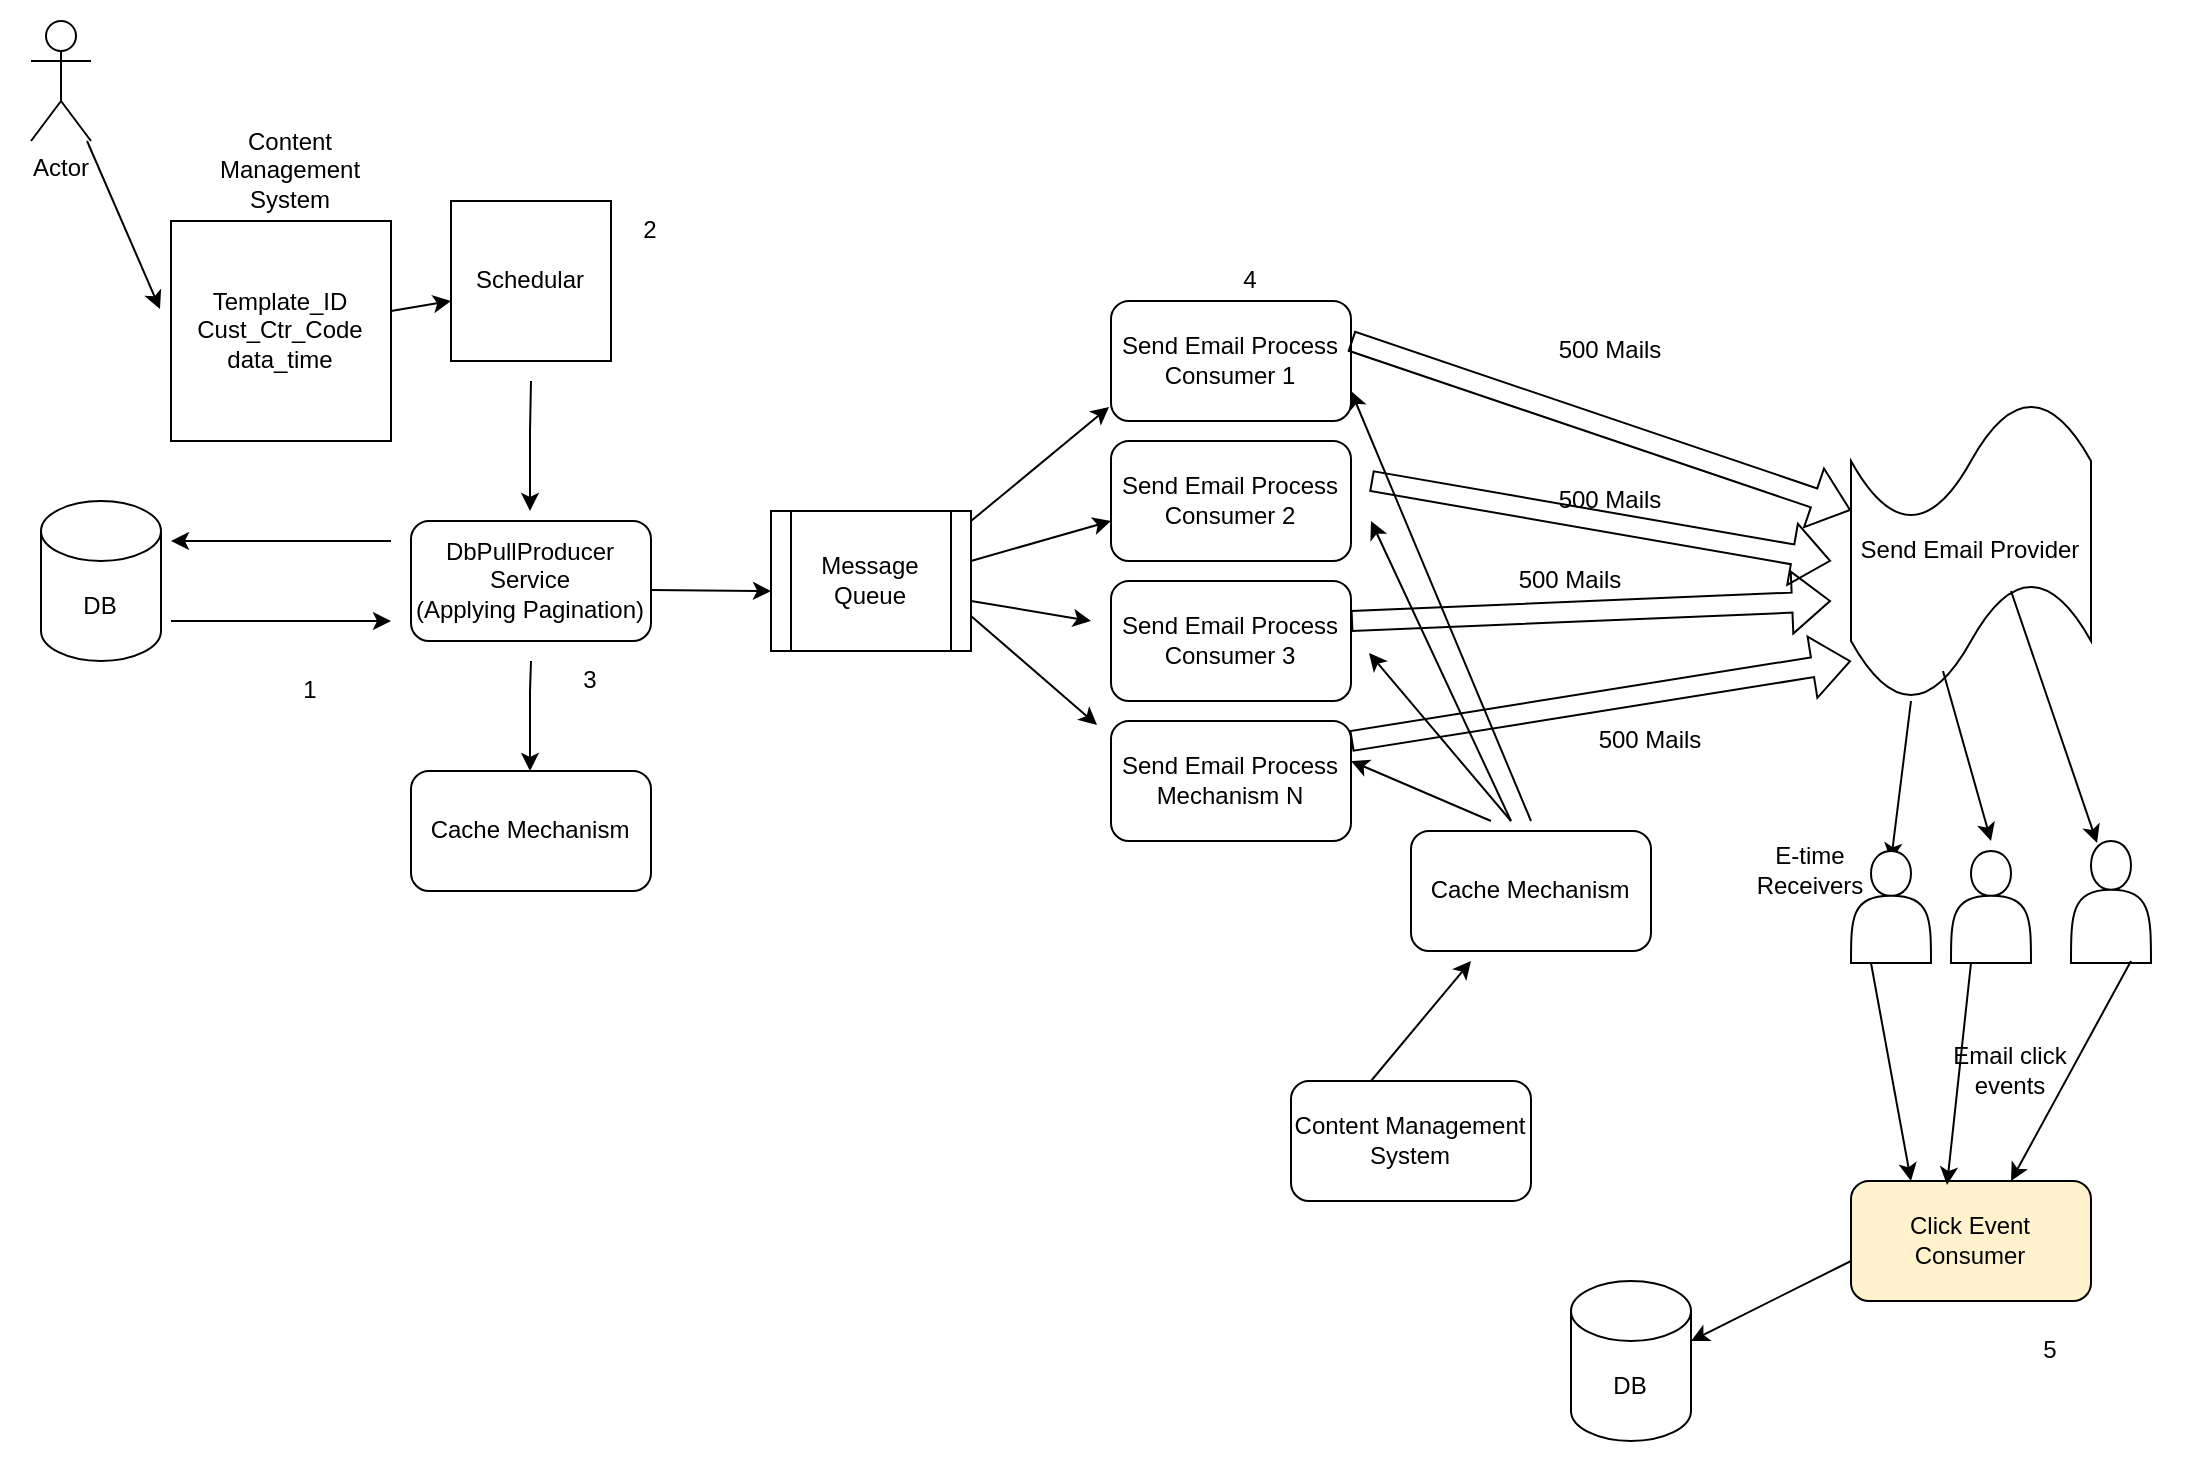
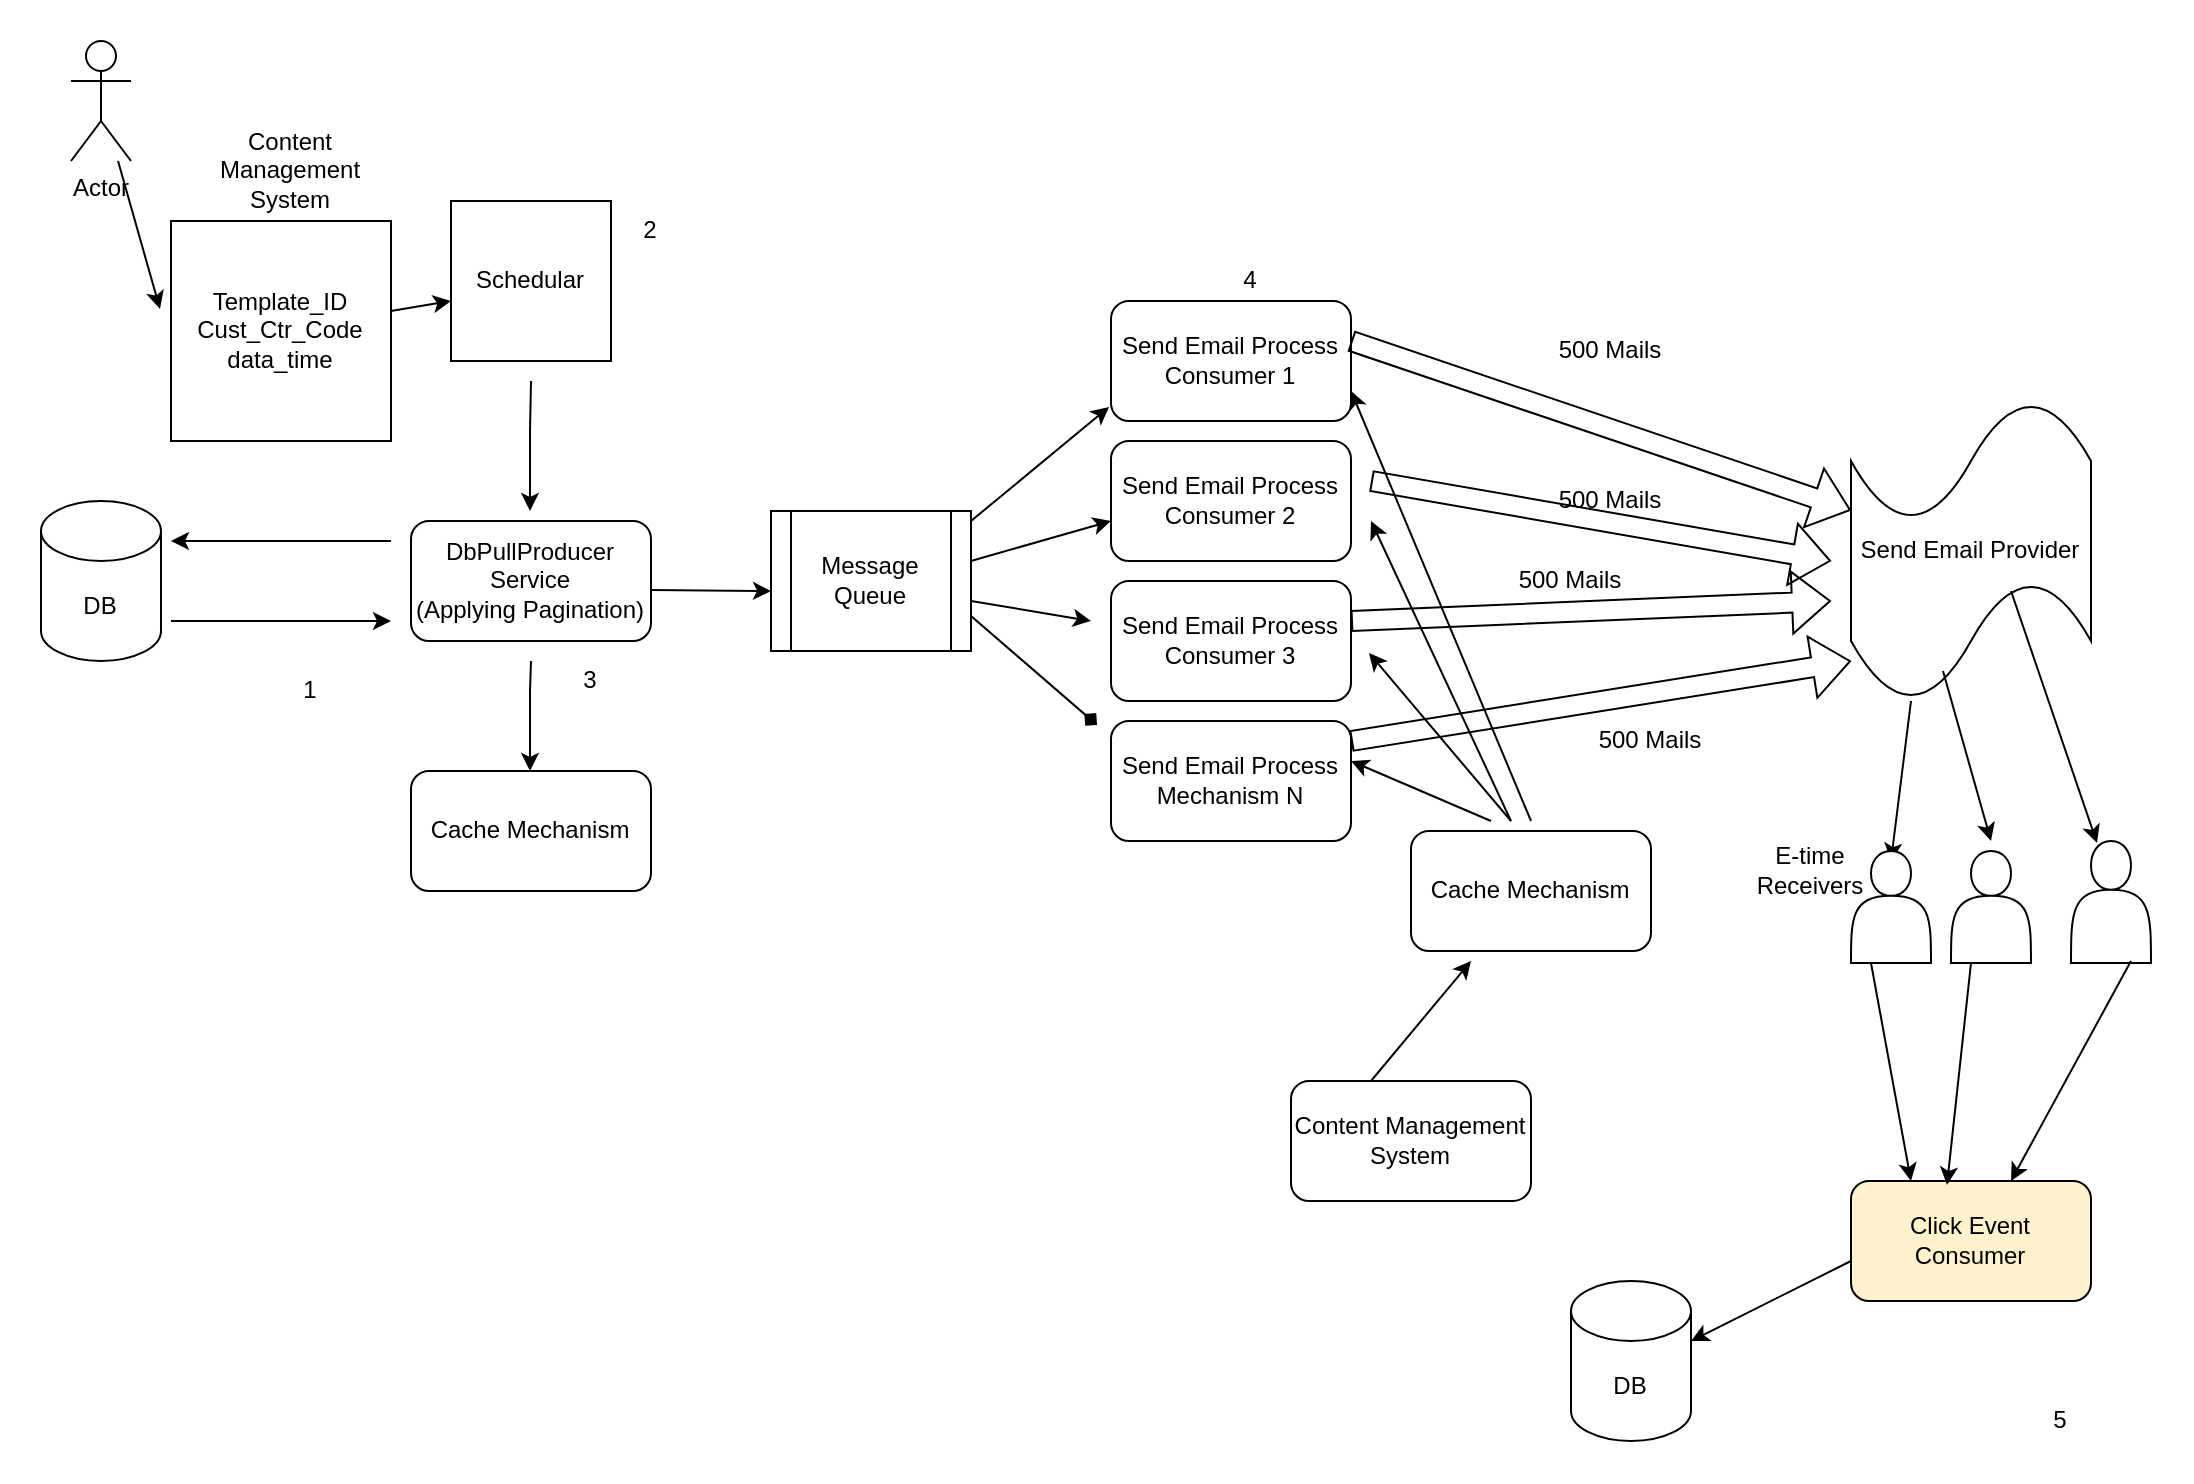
- <mxCell id="2" value="Actor" style="shape=umlActor;verticalLabelPosition=bottom;verticalAlign=top;html=1;outlineConnect=0;" parent="1" vertex="1"><mxGeometry x="15" y="10" width="30" height="60" as="geometry" /></mxCell>
+ <mxCell id="2" value="Actor" style="shape=umlActor;verticalLabelPosition=bottom;verticalAlign=top;html=1;outlineConnect=0;" parent="1" vertex="1"><mxGeometry x="35" y="20" width="30" height="60" as="geometry" /></mxCell>
- <mxCell id="23" value="" style="endArrow=classic;html=1;rounded=0;entryX=-0.058;entryY=0.033;entryDx=0;entryDy=0;entryPerimeter=0;exitX=1;exitY=0.75;exitDx=0;exitDy=0;" parent="1" source="5" target="10" edge="1"><mxGeometry width="50" height="50" relative="1" as="geometry"><mxPoint x="495" y="320" as="sourcePoint" /><mxPoint x="605" y="355" as="targetPoint" /><Array as="points" /></mxGeometry></mxCell>
+ <mxCell id="23" value="" style="endArrow=diamond;html=1;rounded=0;entryX=-0.058;entryY=0.033;entryDx=0;entryDy=0;entryPerimeter=0;exitX=1;exitY=0.75;exitDx=0;exitDy=0;" parent="1" source="5" target="10" edge="1"><mxGeometry width="50" height="50" relative="1" as="geometry"><mxPoint x="495" y="320" as="sourcePoint" /><mxPoint x="605" y="355" as="targetPoint" /><Array as="points" /></mxGeometry></mxCell>
- <mxCell id="51" value="Email click events" style="text;html=1;strokeColor=none;fillColor=none;align=center;verticalAlign=middle;whiteSpace=wrap;rounded=0;" parent="1" vertex="1"><mxGeometry x="975" y="520" width="60" height="30" as="geometry" /></mxCell>
- <mxCell id="59" value="5" style="text;html=1;strokeColor=none;fillColor=none;align=center;verticalAlign=middle;whiteSpace=wrap;rounded=0;" vertex="1" parent="1"><mxGeometry x="995" y="660" width="60" height="30" as="geometry" /></mxCell>
+ <mxCell id="59" value="5" style="text;html=1;strokeColor=none;fillColor=none;align=center;verticalAlign=middle;whiteSpace=wrap;rounded=0;" vertex="1" parent="1"><mxGeometry x="1000" y="695" width="60" height="30" as="geometry" /></mxCell>
